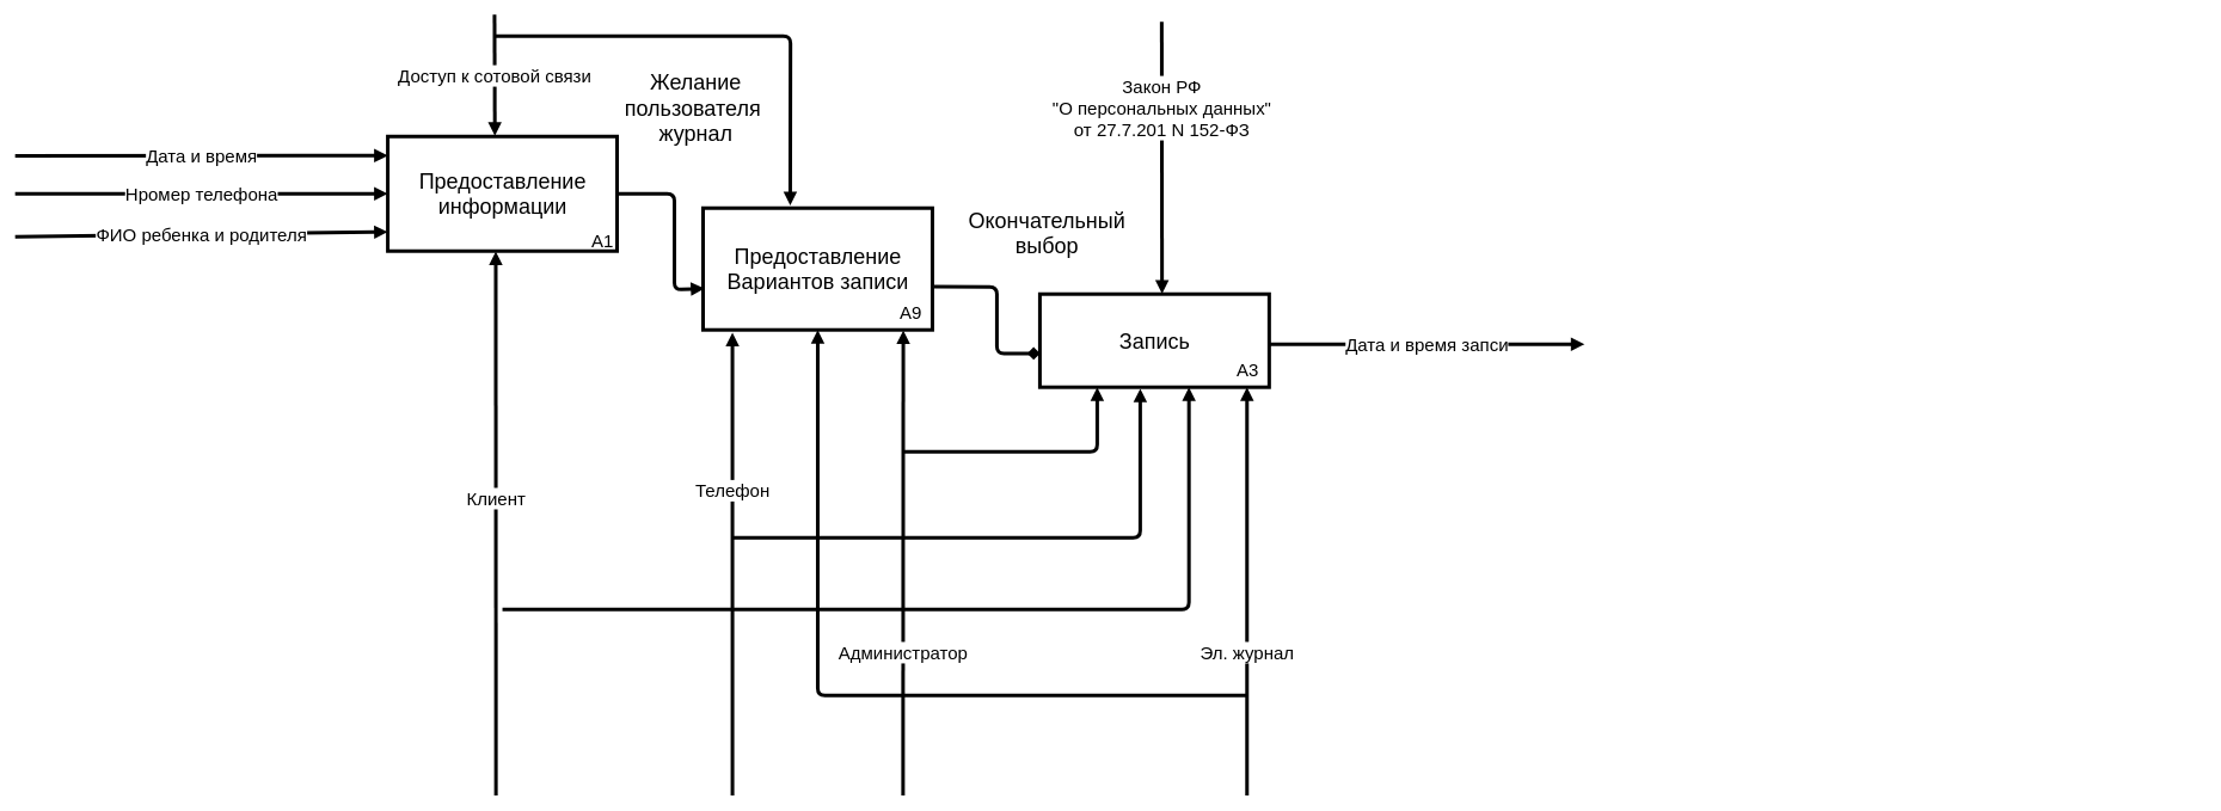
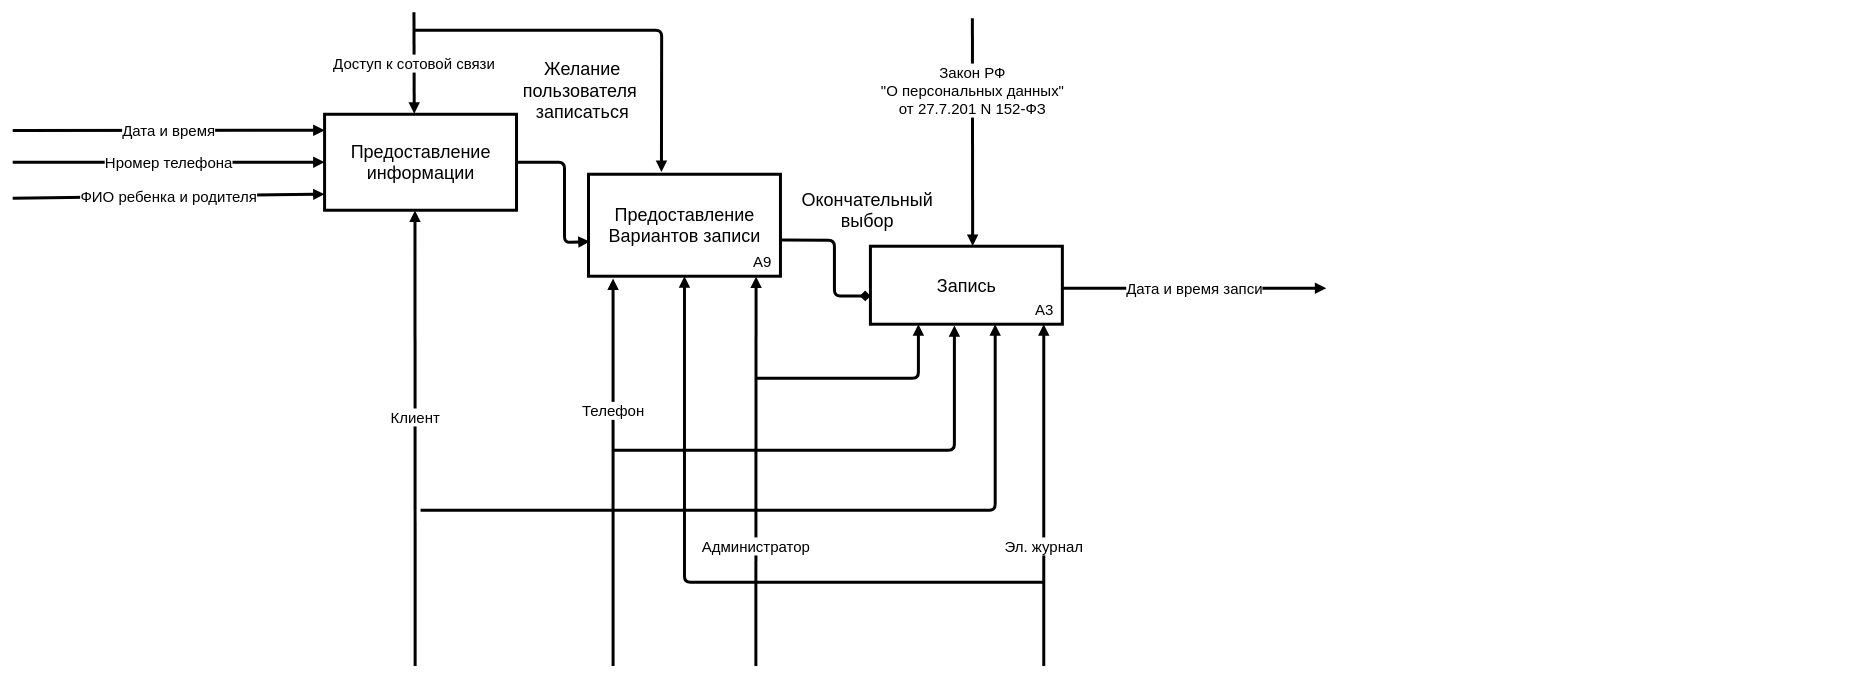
- <mxCell id="25" value="&lt;span style=&quot;font-size: 30px&quot;&gt;Желание пользователя&amp;nbsp;&lt;br&gt;журнал&lt;br&gt;&lt;/span&gt;" style="text;html=1;strokeColor=none;fillColor=none;align=center;verticalAlign=middle;whiteSpace=wrap;rounded=0;" parent="1" vertex="1"><mxGeometry x="870" y="100" width="200" height="100" as="geometry" /></mxCell>
+ <mxCell id="25" value="&lt;span style=&quot;font-size: 30px&quot;&gt;Желание пользователя&amp;nbsp;&lt;br&gt;записаться&lt;br&gt;&lt;/span&gt;" style="text;html=1;strokeColor=none;fillColor=none;align=center;verticalAlign=middle;whiteSpace=wrap;rounded=0;" parent="1" vertex="1"><mxGeometry x="870" y="100" width="200" height="100" as="geometry" /></mxCell>
- <mxCell id="17" value="&lt;font style=&quot;font-size: 30px&quot;&gt;Окончательный выбор&lt;/font&gt;" style="text;html=1;strokeColor=none;fillColor=none;align=center;verticalAlign=middle;whiteSpace=wrap;rounded=0;" parent="1" vertex="1"><mxGeometry x="1360" y="290" width="200" height="70" as="geometry" /></mxCell>
+ <mxCell id="17" value="&lt;font style=&quot;font-size: 30px&quot;&gt;Окончательный выбор&lt;/font&gt;" style="text;html=1;strokeColor=none;fillColor=none;align=center;verticalAlign=middle;whiteSpace=wrap;rounded=0;" parent="1" vertex="1"><mxGeometry x="1345" y="315" width="200" height="70" as="geometry" /></mxCell>
- <mxCell id="9" value="&lt;font style=&quot;font-size: 25px&quot;&gt;A1&lt;/font&gt;" style="text;html=1;strokeColor=none;fillColor=none;align=center;verticalAlign=middle;whiteSpace=wrap;rounded=0;" parent="1" vertex="1"><mxGeometry x="820" y="320" width="40" height="30" as="geometry" /></mxCell>
